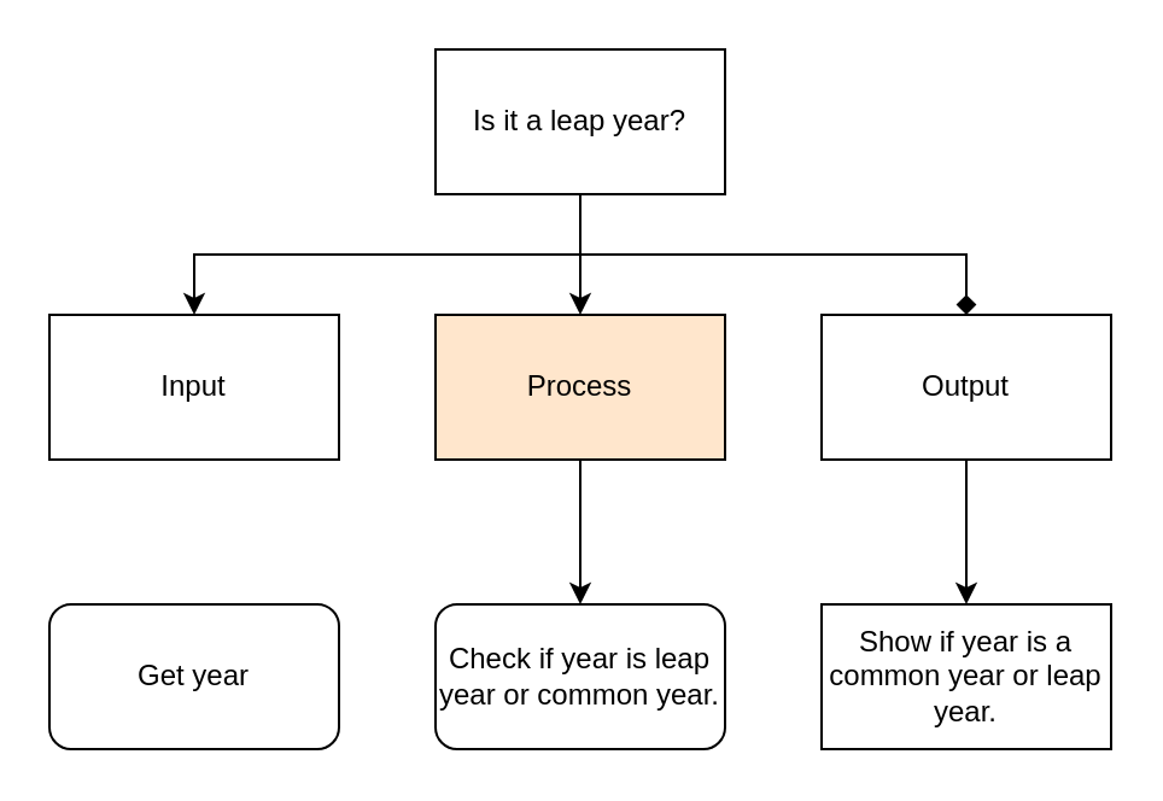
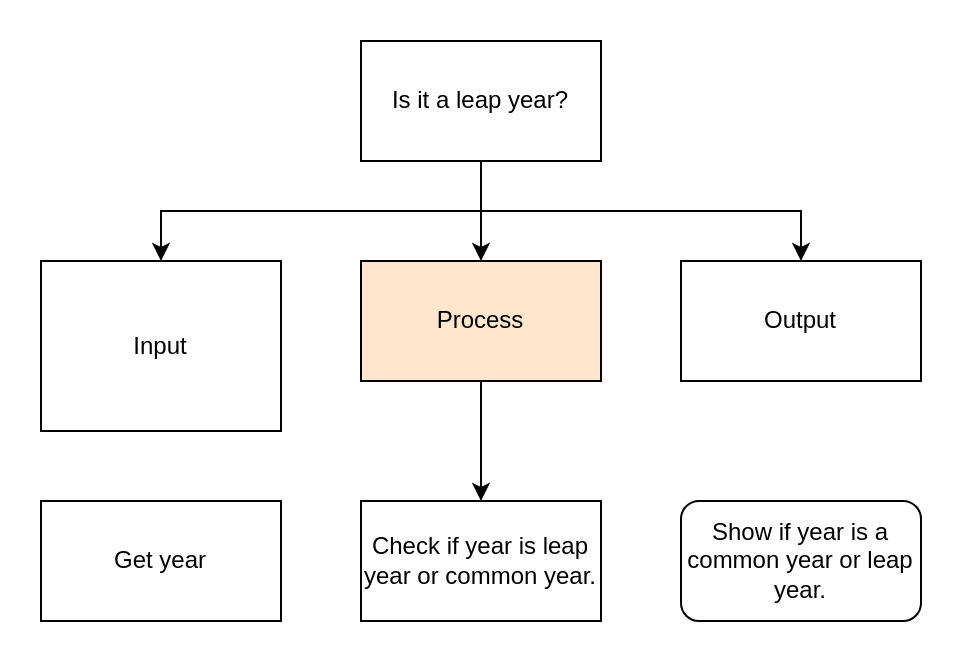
- <mxCell id="4" style="edgeStyle=orthogonalEdgeStyle;rounded=0;orthogonalLoop=1;jettySize=auto;html=1;exitX=0.5;exitY=1;exitDx=0;exitDy=0;entryX=0.5;entryY=0;entryDx=0;entryDy=0;endArrow=diamond;" edge="1" parent="1" source="5" target="10"><mxGeometry relative="1" as="geometry" /></mxCell>
+ <mxCell id="4" style="edgeStyle=orthogonalEdgeStyle;rounded=0;orthogonalLoop=1;jettySize=auto;html=1;exitX=0.5;exitY=1;exitDx=0;exitDy=0;entryX=0.5;entryY=0;entryDx=0;entryDy=0;" edge="1" parent="1" source="5" target="10"><mxGeometry relative="1" as="geometry" /></mxCell>
- <mxCell id="6" value="Input" style="rounded=0;whiteSpace=wrap;html=1;" vertex="1" parent="1"><mxGeometry x="20" y="130" width="120" height="60" as="geometry" /></mxCell>
+ <mxCell id="6" value="Input" style="rounded=0;whiteSpace=wrap;html=1;" vertex="1" parent="1"><mxGeometry x="20" y="130" width="120" height="85" as="geometry" /></mxCell>
- <mxCell id="9" style="edgeStyle=orthogonalEdgeStyle;rounded=0;orthogonalLoop=1;jettySize=auto;html=1;exitX=0.5;exitY=1;exitDx=0;exitDy=0;entryX=0.5;entryY=0;entryDx=0;entryDy=0;" edge="1" parent="1" source="10" target="13"><mxGeometry relative="1" as="geometry" /></mxCell>
- <mxCell id="11" value="Get year" style="whiteSpace=wrap;html=1;rounded=1;" vertex="1" parent="1"><mxGeometry x="20" y="250" width="120" height="60" as="geometry" /></mxCell>
+ <mxCell id="11" value="Get year" style="rounded=0;whiteSpace=wrap;html=1;" vertex="1" parent="1"><mxGeometry x="20" y="250" width="120" height="60" as="geometry" /></mxCell>
- <mxCell id="12" value="Check if year is leap year or common year." style="whiteSpace=wrap;html=1;rounded=1;" vertex="1" parent="1"><mxGeometry x="180" y="250" width="120" height="60" as="geometry" /></mxCell>
+ <mxCell id="12" value="Check if year is leap year or common year." style="rounded=0;whiteSpace=wrap;html=1;" vertex="1" parent="1"><mxGeometry x="180" y="250" width="120" height="60" as="geometry" /></mxCell>
- <mxCell id="13" value="Show if year is a common year or leap year." style="rounded=0;whiteSpace=wrap;html=1;" vertex="1" parent="1"><mxGeometry x="340" y="250" width="120" height="60" as="geometry" /></mxCell>
+ <mxCell id="13" value="Show if year is a common year or leap year." style="whiteSpace=wrap;html=1;rounded=1;" vertex="1" parent="1"><mxGeometry x="340" y="250" width="120" height="60" as="geometry" /></mxCell>
